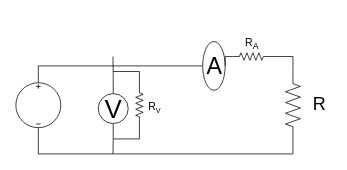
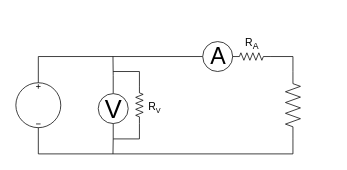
- <mxCell id="4" value="A" style="verticalLabelPosition=middle;shadow=0;dashed=0;align=center;fillColor=#ffffff;html=1;verticalAlign=middle;strokeWidth=1;shape=ellipse;aspect=fixed;fontSize=31;" parent="1" vertex="1"><mxGeometry x="269.5" y="55" width="30" height="65" as="geometry" /></mxCell>
+ <mxCell id="4" value="A" style="verticalLabelPosition=middle;shadow=0;dashed=0;align=center;fillColor=#ffffff;html=1;verticalAlign=middle;strokeWidth=1;shape=ellipse;aspect=fixed;fontSize=31;" parent="1" vertex="1"><mxGeometry x="269.5" y="55" width="40" height="40" as="geometry" /></mxCell>
- <mxCell id="12" value="&lt;span style=&quot;font-size: 24px&quot;&gt;R&lt;/span&gt;" style="text;html=1;resizable=0;autosize=1;align=center;verticalAlign=middle;points=[];fillColor=none;strokeColor=none;rounded=0;fontSize=34;" parent="1" vertex="1"><mxGeometry x="410" y="109.5" width="30" height="50" as="geometry" /></mxCell>
